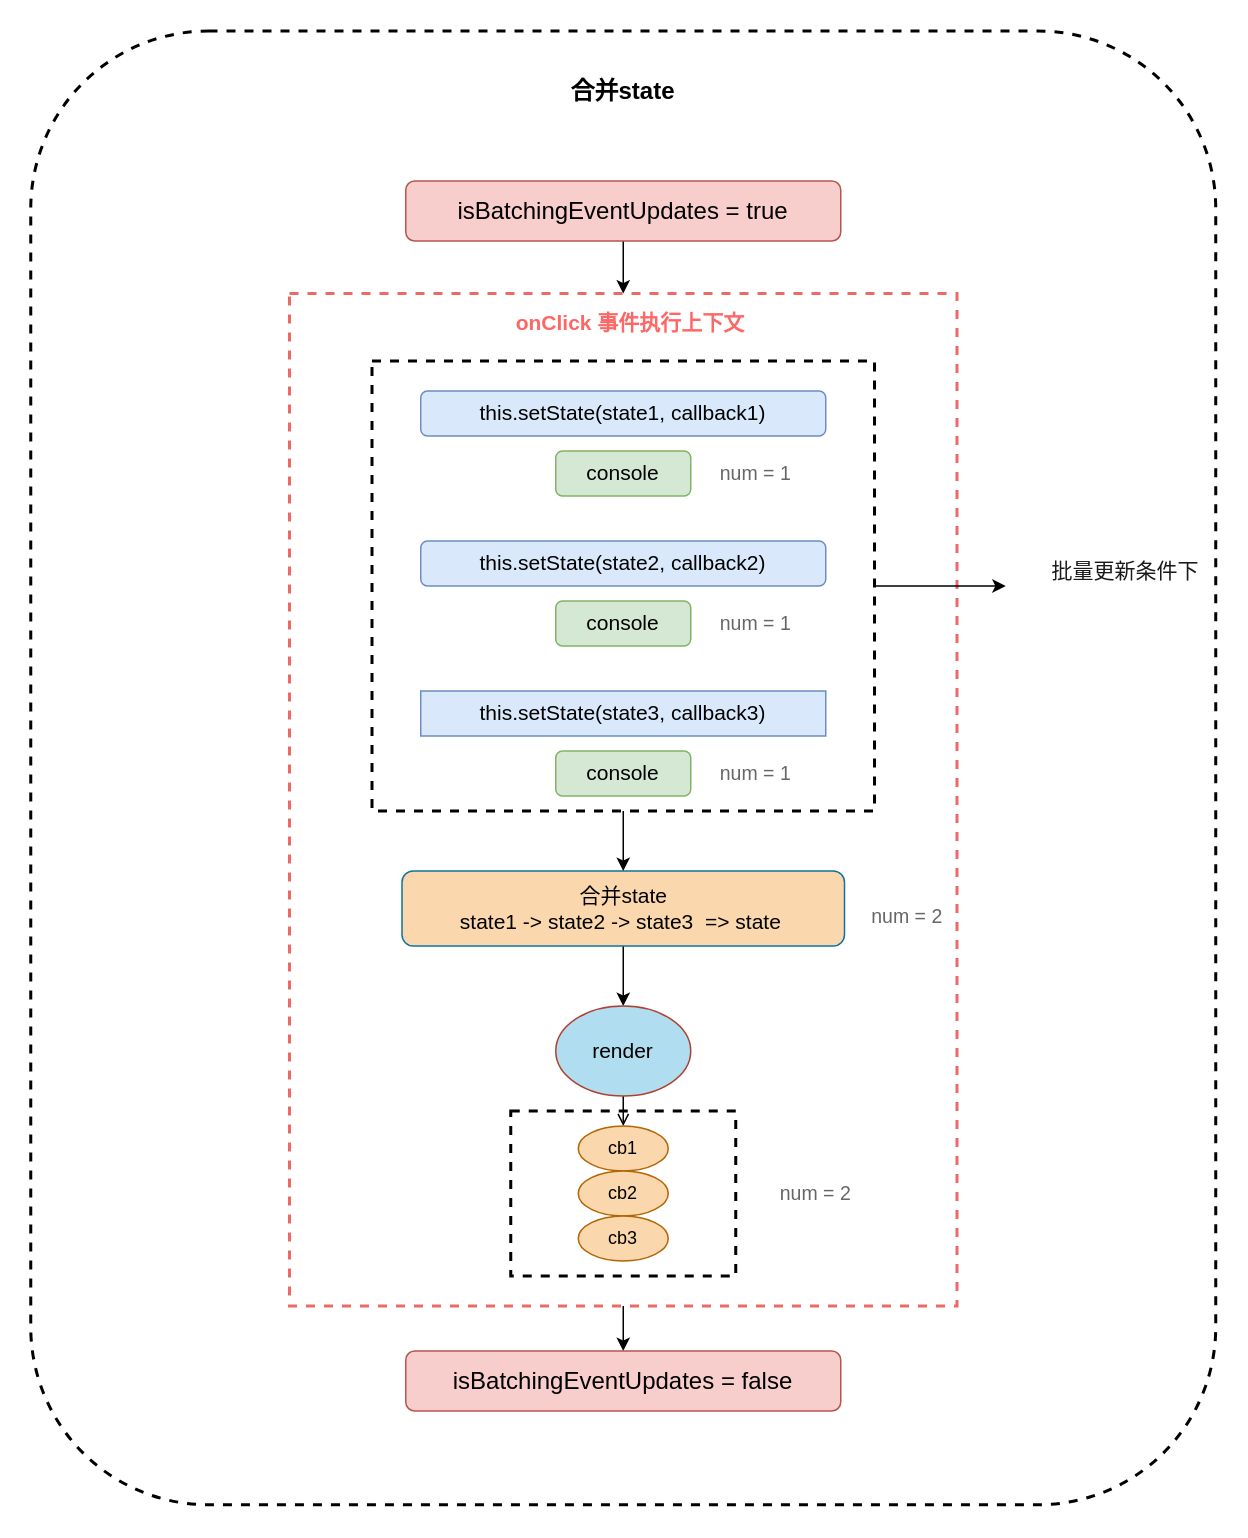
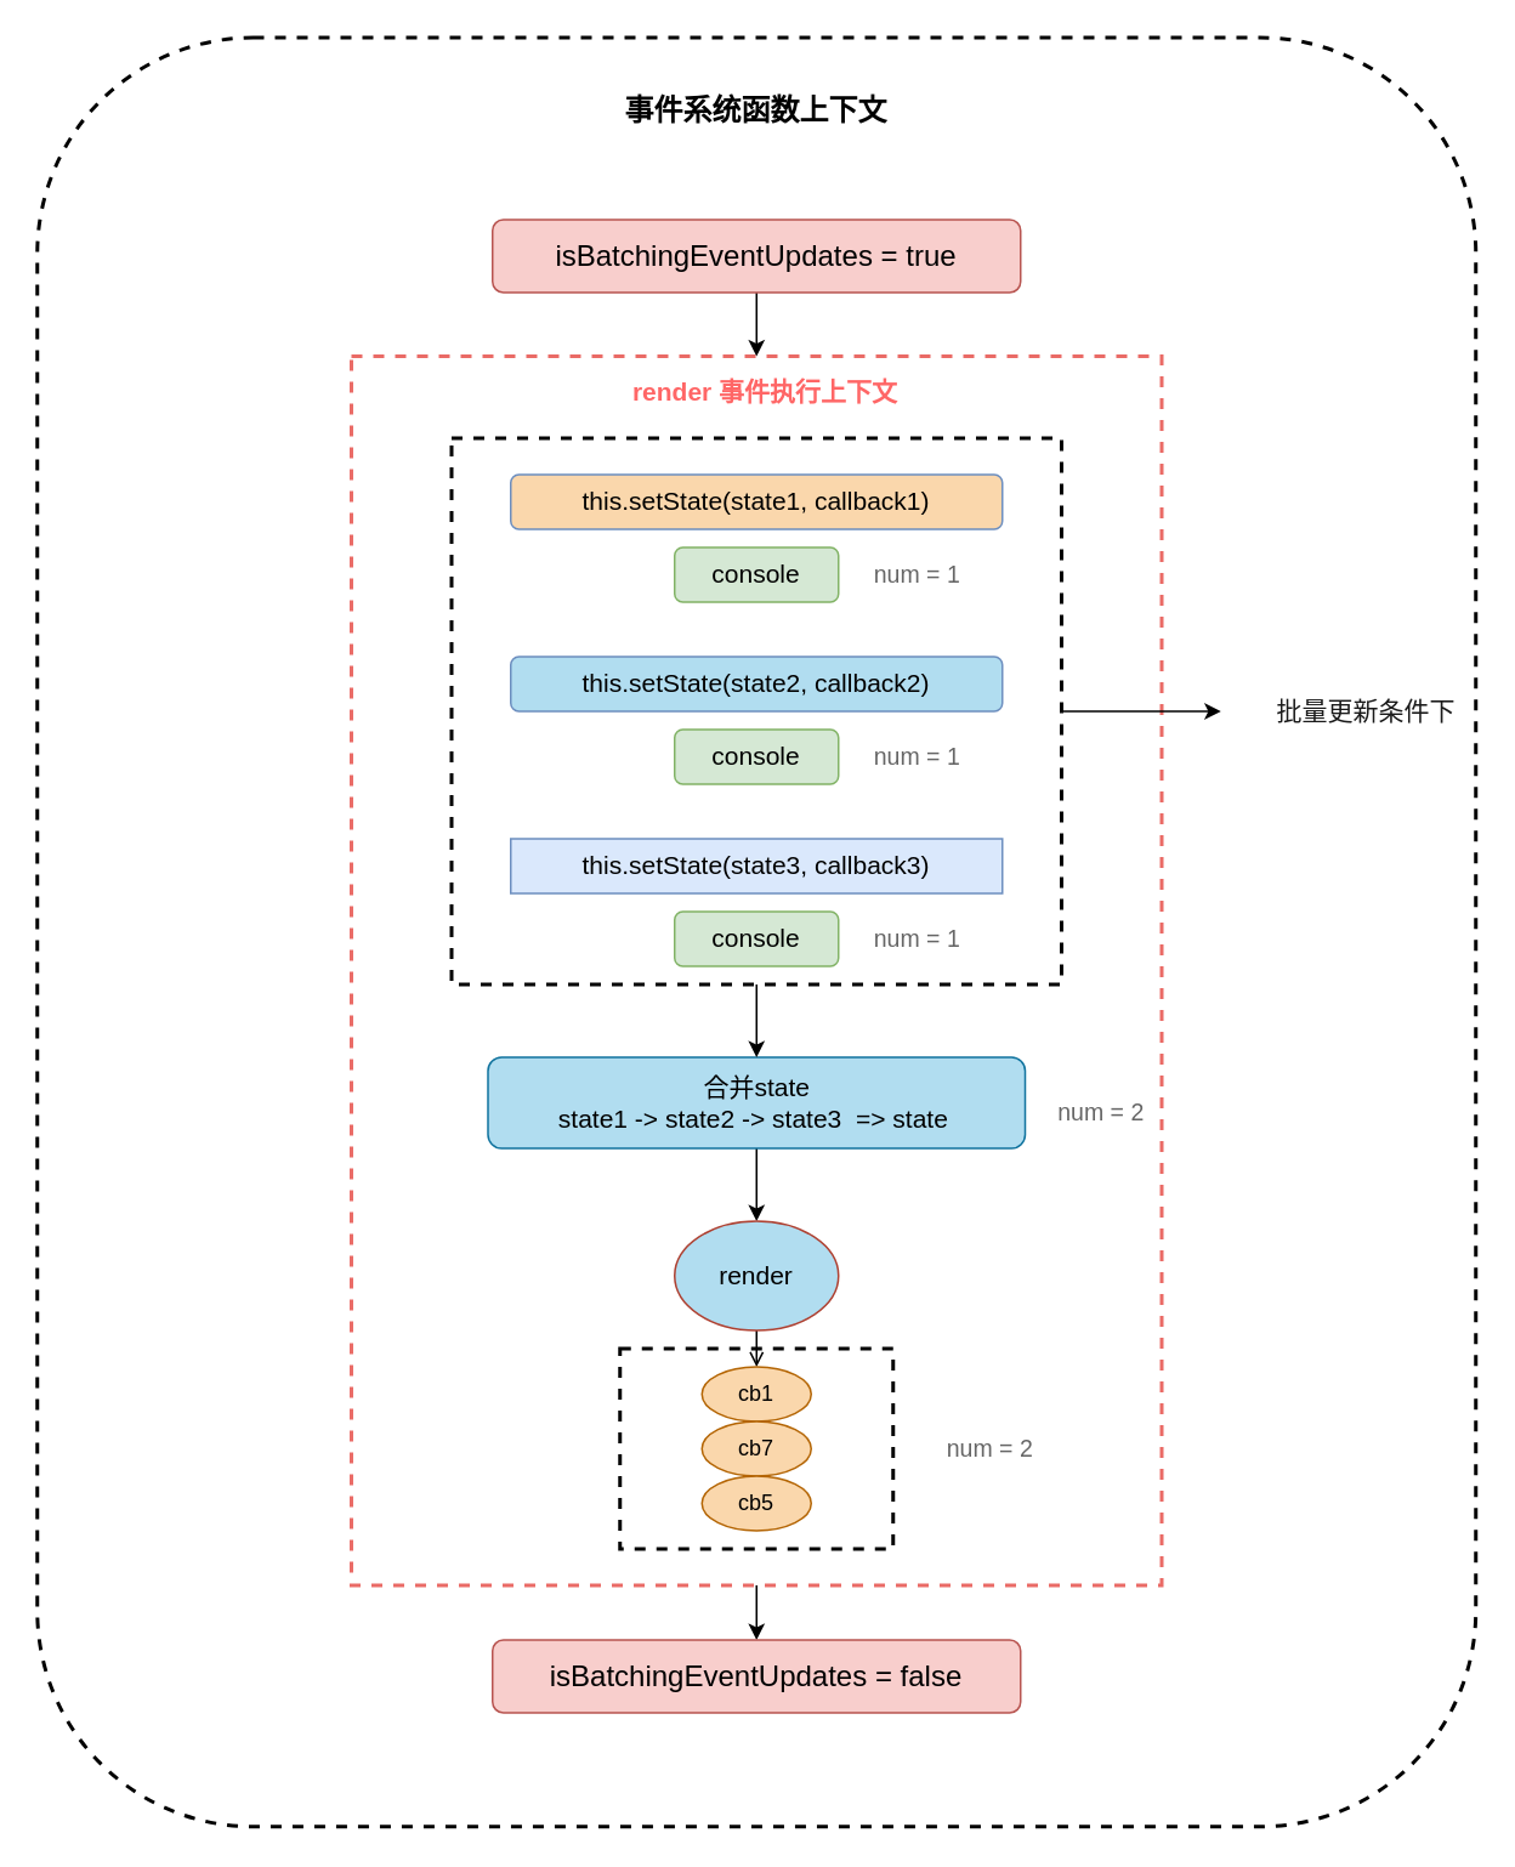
- <mxCell id="32" value="&lt;font style=&quot;font-size: 16px;&quot; color=&quot;#000000&quot;&gt;合并state&lt;/font&gt;" style="text;html=1;strokeColor=none;fillColor=none;align=center;verticalAlign=middle;whiteSpace=wrap;rounded=0;dashed=1;fontSize=16;fontColor=#666666;fontStyle=1" vertex="1" parent="1"><mxGeometry x="335" y="40" width="160" height="40" as="geometry" /></mxCell>
+ <mxCell id="32" value="&lt;font style=&quot;font-size: 16px;&quot; color=&quot;#000000&quot;&gt;事件系统函数上下文&lt;/font&gt;" style="text;html=1;strokeColor=none;fillColor=none;align=center;verticalAlign=middle;whiteSpace=wrap;rounded=0;dashed=1;fontSize=16;fontColor=#666666;fontStyle=1" vertex="1" parent="1"><mxGeometry x="335" y="40" width="160" height="40" as="geometry" /></mxCell>
- <mxCell id="22" value="&lt;b&gt;onClick 事件执行上下文&lt;/b&gt;" style="text;html=1;strokeColor=none;fillColor=none;align=center;verticalAlign=middle;whiteSpace=wrap;rounded=0;dashed=1;fontSize=14;fontColor=#FF6666;" vertex="1" parent="1"><mxGeometry x="330" y="190" width="180" height="50" as="geometry" /></mxCell>
+ <mxCell id="22" value="&lt;b&gt;render 事件执行上下文&lt;/b&gt;" style="text;html=1;strokeColor=none;fillColor=none;align=center;verticalAlign=middle;whiteSpace=wrap;rounded=0;dashed=1;fontSize=14;fontColor=#FF6666;" vertex="1" parent="1"><mxGeometry x="330" y="190" width="180" height="50" as="geometry" /></mxCell>
- <mxCell id="9" value="&lt;font style=&quot;font-size: 14px&quot;&gt;this.setState(state1, callback1)&lt;/font&gt;" style="rounded=1;whiteSpace=wrap;html=1;fillColor=#dae8fc;strokeColor=#6c8ebf;" vertex="1" parent="1"><mxGeometry x="280" y="260" width="270" height="30" as="geometry" /></mxCell>
+ <mxCell id="9" value="&lt;font style=&quot;font-size: 14px&quot;&gt;this.setState(state1, callback1)&lt;/font&gt;" style="rounded=1;whiteSpace=wrap;html=1;fillColor=#fad7ac;strokeColor=#6c8ebf;" vertex="1" parent="1"><mxGeometry x="280" y="260" width="270" height="30" as="geometry" /></mxCell>
- <mxCell id="11" value="&lt;font style=&quot;font-size: 14px&quot;&gt;this.setState(state2, callback2)&lt;/font&gt;" style="rounded=1;whiteSpace=wrap;html=1;fillColor=#dae8fc;strokeColor=#6c8ebf;" vertex="1" parent="1"><mxGeometry x="280" y="360" width="270" height="30" as="geometry" /></mxCell>
+ <mxCell id="11" value="&lt;font style=&quot;font-size: 14px&quot;&gt;this.setState(state2, callback2)&lt;/font&gt;" style="rounded=1;whiteSpace=wrap;html=1;fillColor=#b1ddf0;strokeColor=#6c8ebf;" vertex="1" parent="1"><mxGeometry x="280" y="360" width="270" height="30" as="geometry" /></mxCell>
- <mxCell id="25" value="批量更新条件下" style="text;html=1;strokeColor=none;fillColor=none;align=center;verticalAlign=middle;whiteSpace=wrap;rounded=0;dashed=1;fontSize=14;fontColor=#1A1A1A;" vertex="1" parent="1"><mxGeometry x="700" y="365" width="100" height="30" as="geometry" /></mxCell>
+ <mxCell id="25" value="批量更新条件下" style="text;html=1;strokeColor=none;fillColor=none;align=center;verticalAlign=middle;whiteSpace=wrap;rounded=0;dashed=1;fontSize=14;fontColor=#1A1A1A;" vertex="1" parent="1"><mxGeometry x="700" y="375" width="100" height="30" as="geometry" /></mxCell>
- <mxCell id="16" value="&lt;font style=&quot;font-size: 14px&quot;&gt;合并state&lt;br&gt;state1 -&amp;gt; state2 -&amp;gt; state3&amp;nbsp; =&amp;gt; state&amp;nbsp;&lt;/font&gt;" style="rounded=1;whiteSpace=wrap;html=1;fillColor=#fad7ac;strokeColor=#10739e;" vertex="1" parent="1"><mxGeometry x="267.5" y="580" width="295" height="50" as="geometry" /></mxCell>
+ <mxCell id="16" value="&lt;font style=&quot;font-size: 14px&quot;&gt;合并state&lt;br&gt;state1 -&amp;gt; state2 -&amp;gt; state3&amp;nbsp; =&amp;gt; state&amp;nbsp;&lt;/font&gt;" style="rounded=1;whiteSpace=wrap;html=1;fillColor=#b1ddf0;strokeColor=#10739e;" vertex="1" parent="1"><mxGeometry x="267.5" y="580" width="295" height="50" as="geometry" /></mxCell>
- <mxCell id="20" value="cb2" style="ellipse;whiteSpace=wrap;html=1;fillColor=#fad7ac;strokeColor=#b46504;" vertex="1" parent="1"><mxGeometry x="385" y="780" width="60" height="30" as="geometry" /></mxCell>
+ <mxCell id="20" value="cb7" style="ellipse;whiteSpace=wrap;html=1;fillColor=#fad7ac;strokeColor=#b46504;" vertex="1" parent="1"><mxGeometry x="385" y="780" width="60" height="30" as="geometry" /></mxCell>
- <mxCell id="21" value="cb3" style="ellipse;whiteSpace=wrap;html=1;fillColor=#fad7ac;strokeColor=#b46504;" vertex="1" parent="1"><mxGeometry x="385" y="810" width="60" height="30" as="geometry" /></mxCell>
+ <mxCell id="21" value="cb5" style="ellipse;whiteSpace=wrap;html=1;fillColor=#fad7ac;strokeColor=#b46504;" vertex="1" parent="1"><mxGeometry x="385" y="810" width="60" height="30" as="geometry" /></mxCell>
